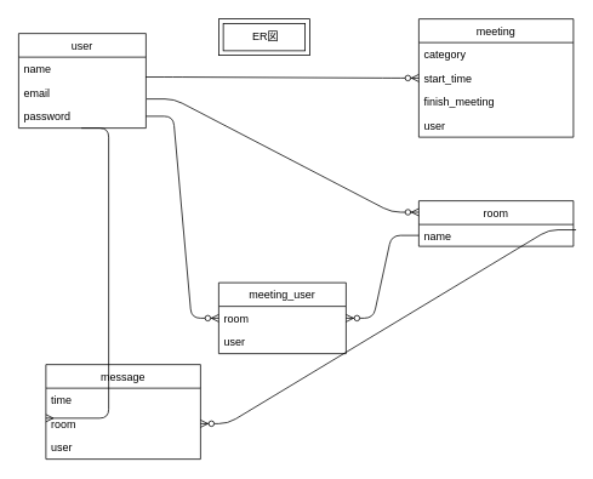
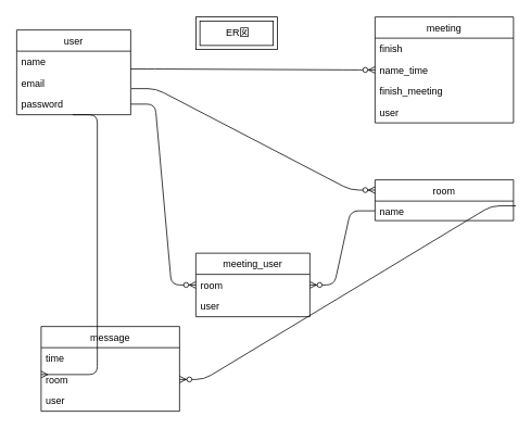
- <mxCell id="16" value="category" style="text;strokeColor=none;fillColor=none;align=left;verticalAlign=top;spacingLeft=4;spacingRight=4;overflow=hidden;rotatable=0;points=[[0,0.5],[1,0.5]];portConstraint=eastwest;" parent="15" vertex="1"><mxGeometry y="26" width="170" height="26" as="geometry" /></mxCell>
+ <mxCell id="16" value="finish" style="text;strokeColor=none;fillColor=none;align=left;verticalAlign=top;spacingLeft=4;spacingRight=4;overflow=hidden;rotatable=0;points=[[0,0.5],[1,0.5]];portConstraint=eastwest;" parent="15" vertex="1"><mxGeometry y="26" width="170" height="26" as="geometry" /></mxCell>
- <mxCell id="17" value="start_time" style="text;strokeColor=none;fillColor=none;align=left;verticalAlign=top;spacingLeft=4;spacingRight=4;overflow=hidden;rotatable=0;points=[[0,0.5],[1,0.5]];portConstraint=eastwest;" parent="15" vertex="1"><mxGeometry y="52" width="170" height="26" as="geometry" /></mxCell>
+ <mxCell id="17" value="name_time" style="text;strokeColor=none;fillColor=none;align=left;verticalAlign=top;spacingLeft=4;spacingRight=4;overflow=hidden;rotatable=0;points=[[0,0.5],[1,0.5]];portConstraint=eastwest;" parent="15" vertex="1"><mxGeometry y="52" width="170" height="26" as="geometry" /></mxCell>
